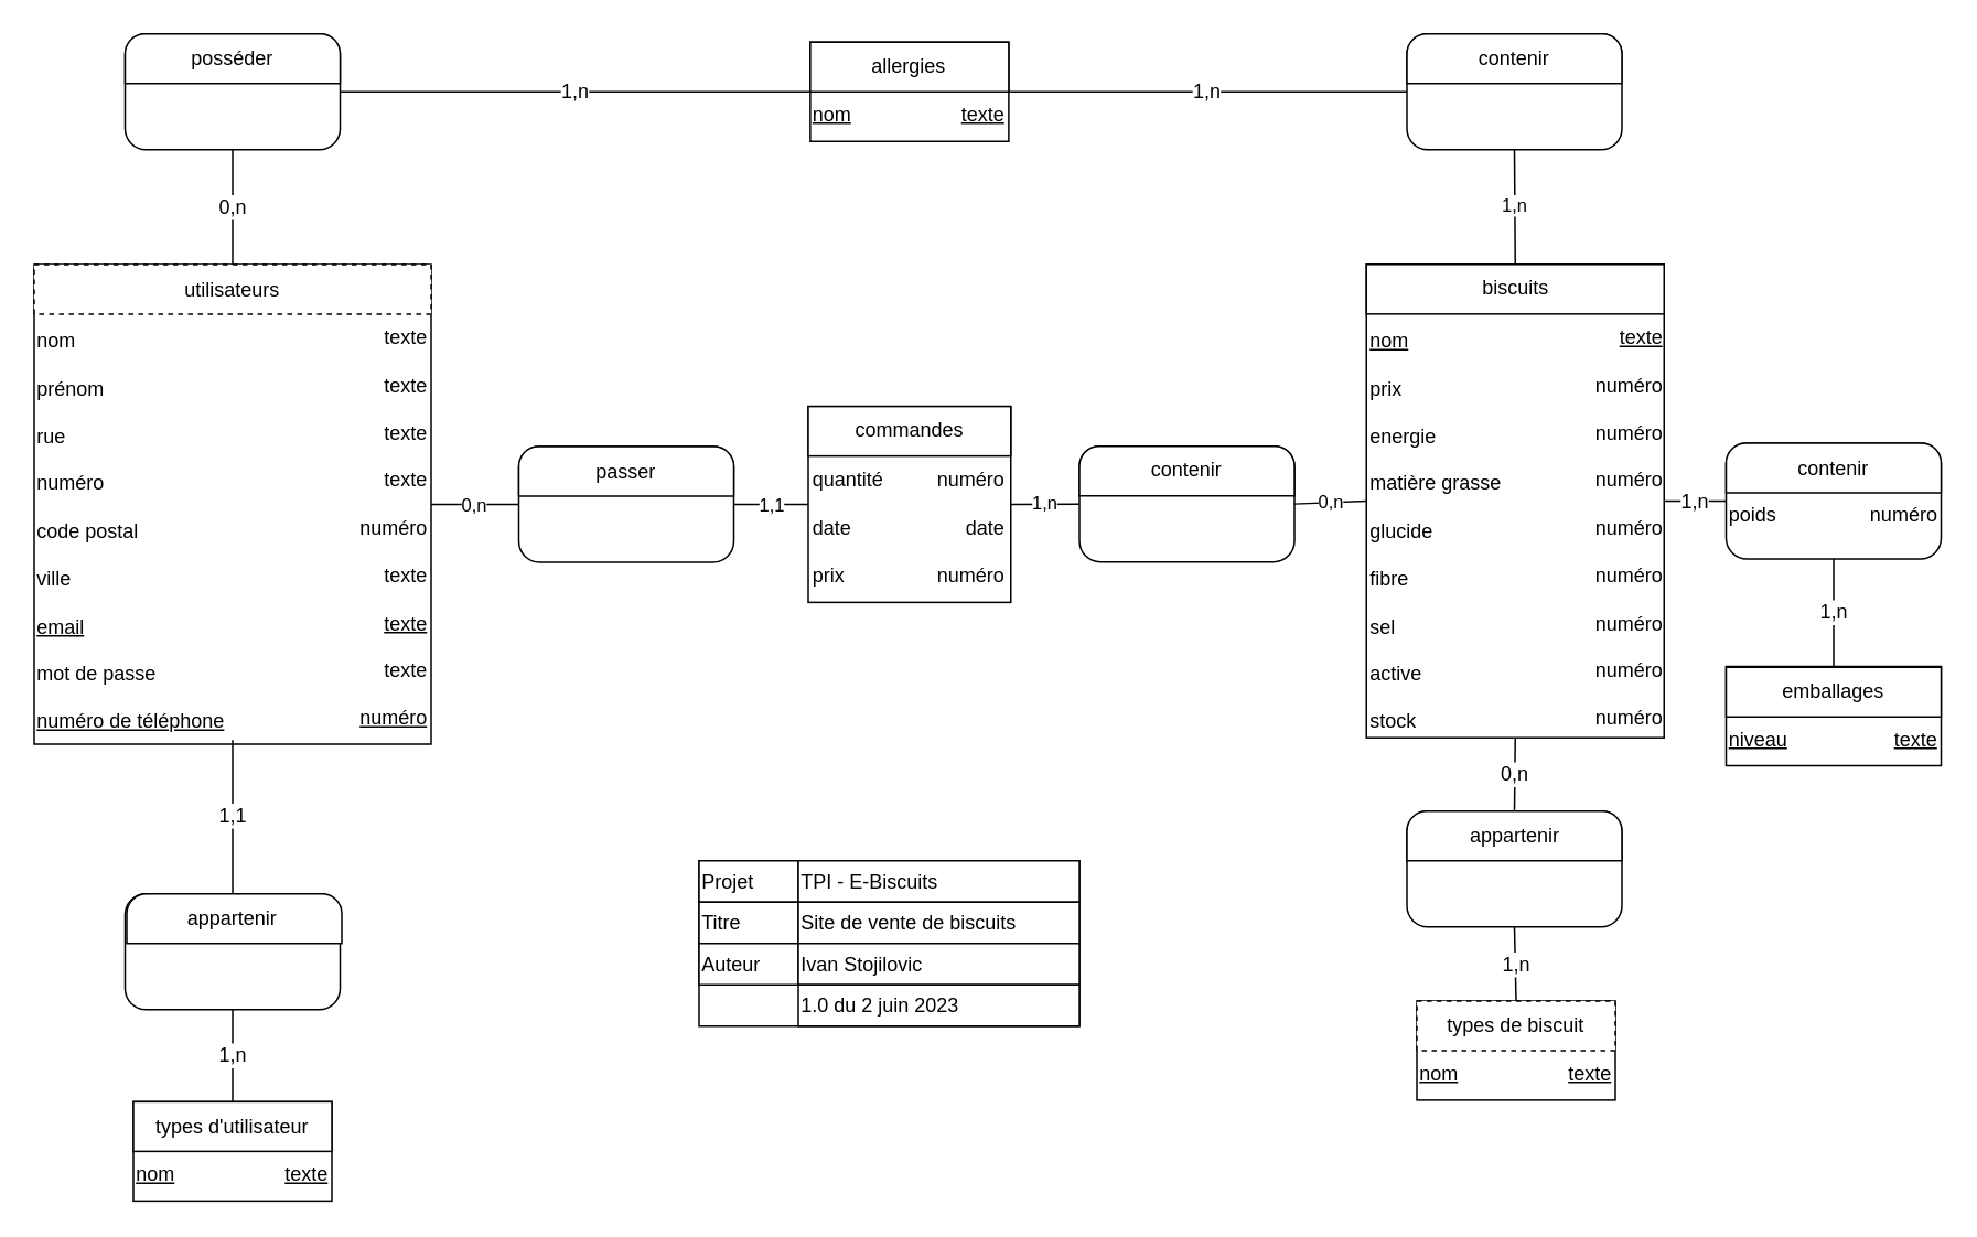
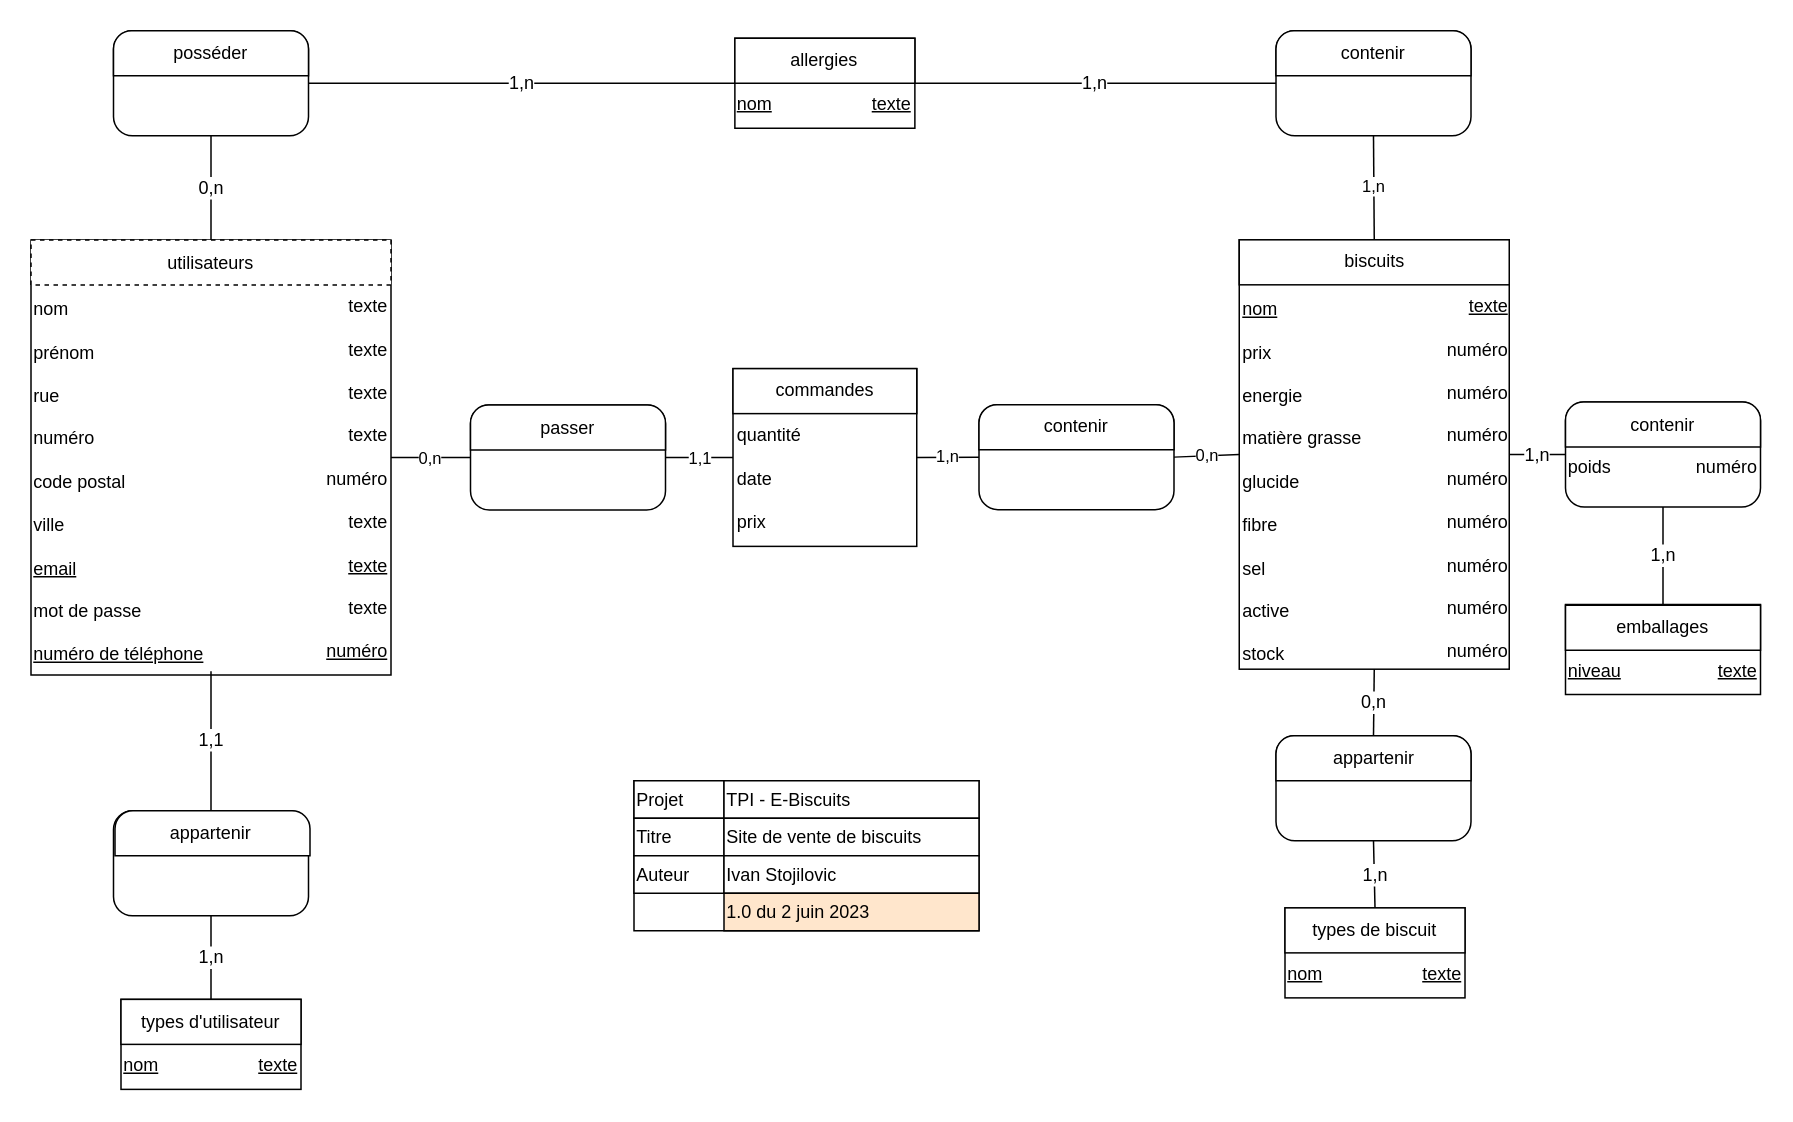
- <mxCell id="65" value="numéro&lt;br&gt;&lt;br&gt;date&lt;br&gt;&lt;br&gt;numéro" style="text;html=1;strokeColor=none;fillColor=none;align=right;verticalAlign=top;whiteSpace=wrap;rounded=0;" parent="1" vertex="1"><mxGeometry x="549.25" y="275.88" width="60" height="87.87" as="geometry" /></mxCell>
- <mxCell id="17" value="1.0 du 2 juin 2023" style="rounded=0;whiteSpace=wrap;html=1;align=left;" parent="1" vertex="1"><mxGeometry x="482" y="595" width="170" height="25" as="geometry" /></mxCell>
+ <mxCell id="17" value="1.0 du 2 juin 2023" style="rounded=0;whiteSpace=wrap;html=1;align=left;fillColor=#ffe6cc;" parent="1" vertex="1"><mxGeometry x="482" y="595" width="170" height="25" as="geometry" /></mxCell>
- <mxCell id="22" value="types de biscuit" style="rounded=0;whiteSpace=wrap;html=1;dashed=1;" parent="1" vertex="1"><mxGeometry x="856" y="604.75" width="120" height="30" as="geometry" /></mxCell>
+ <mxCell id="22" value="types de biscuit" style="rounded=0;whiteSpace=wrap;html=1;" parent="1" vertex="1"><mxGeometry x="856" y="604.75" width="120" height="30" as="geometry" /></mxCell>
